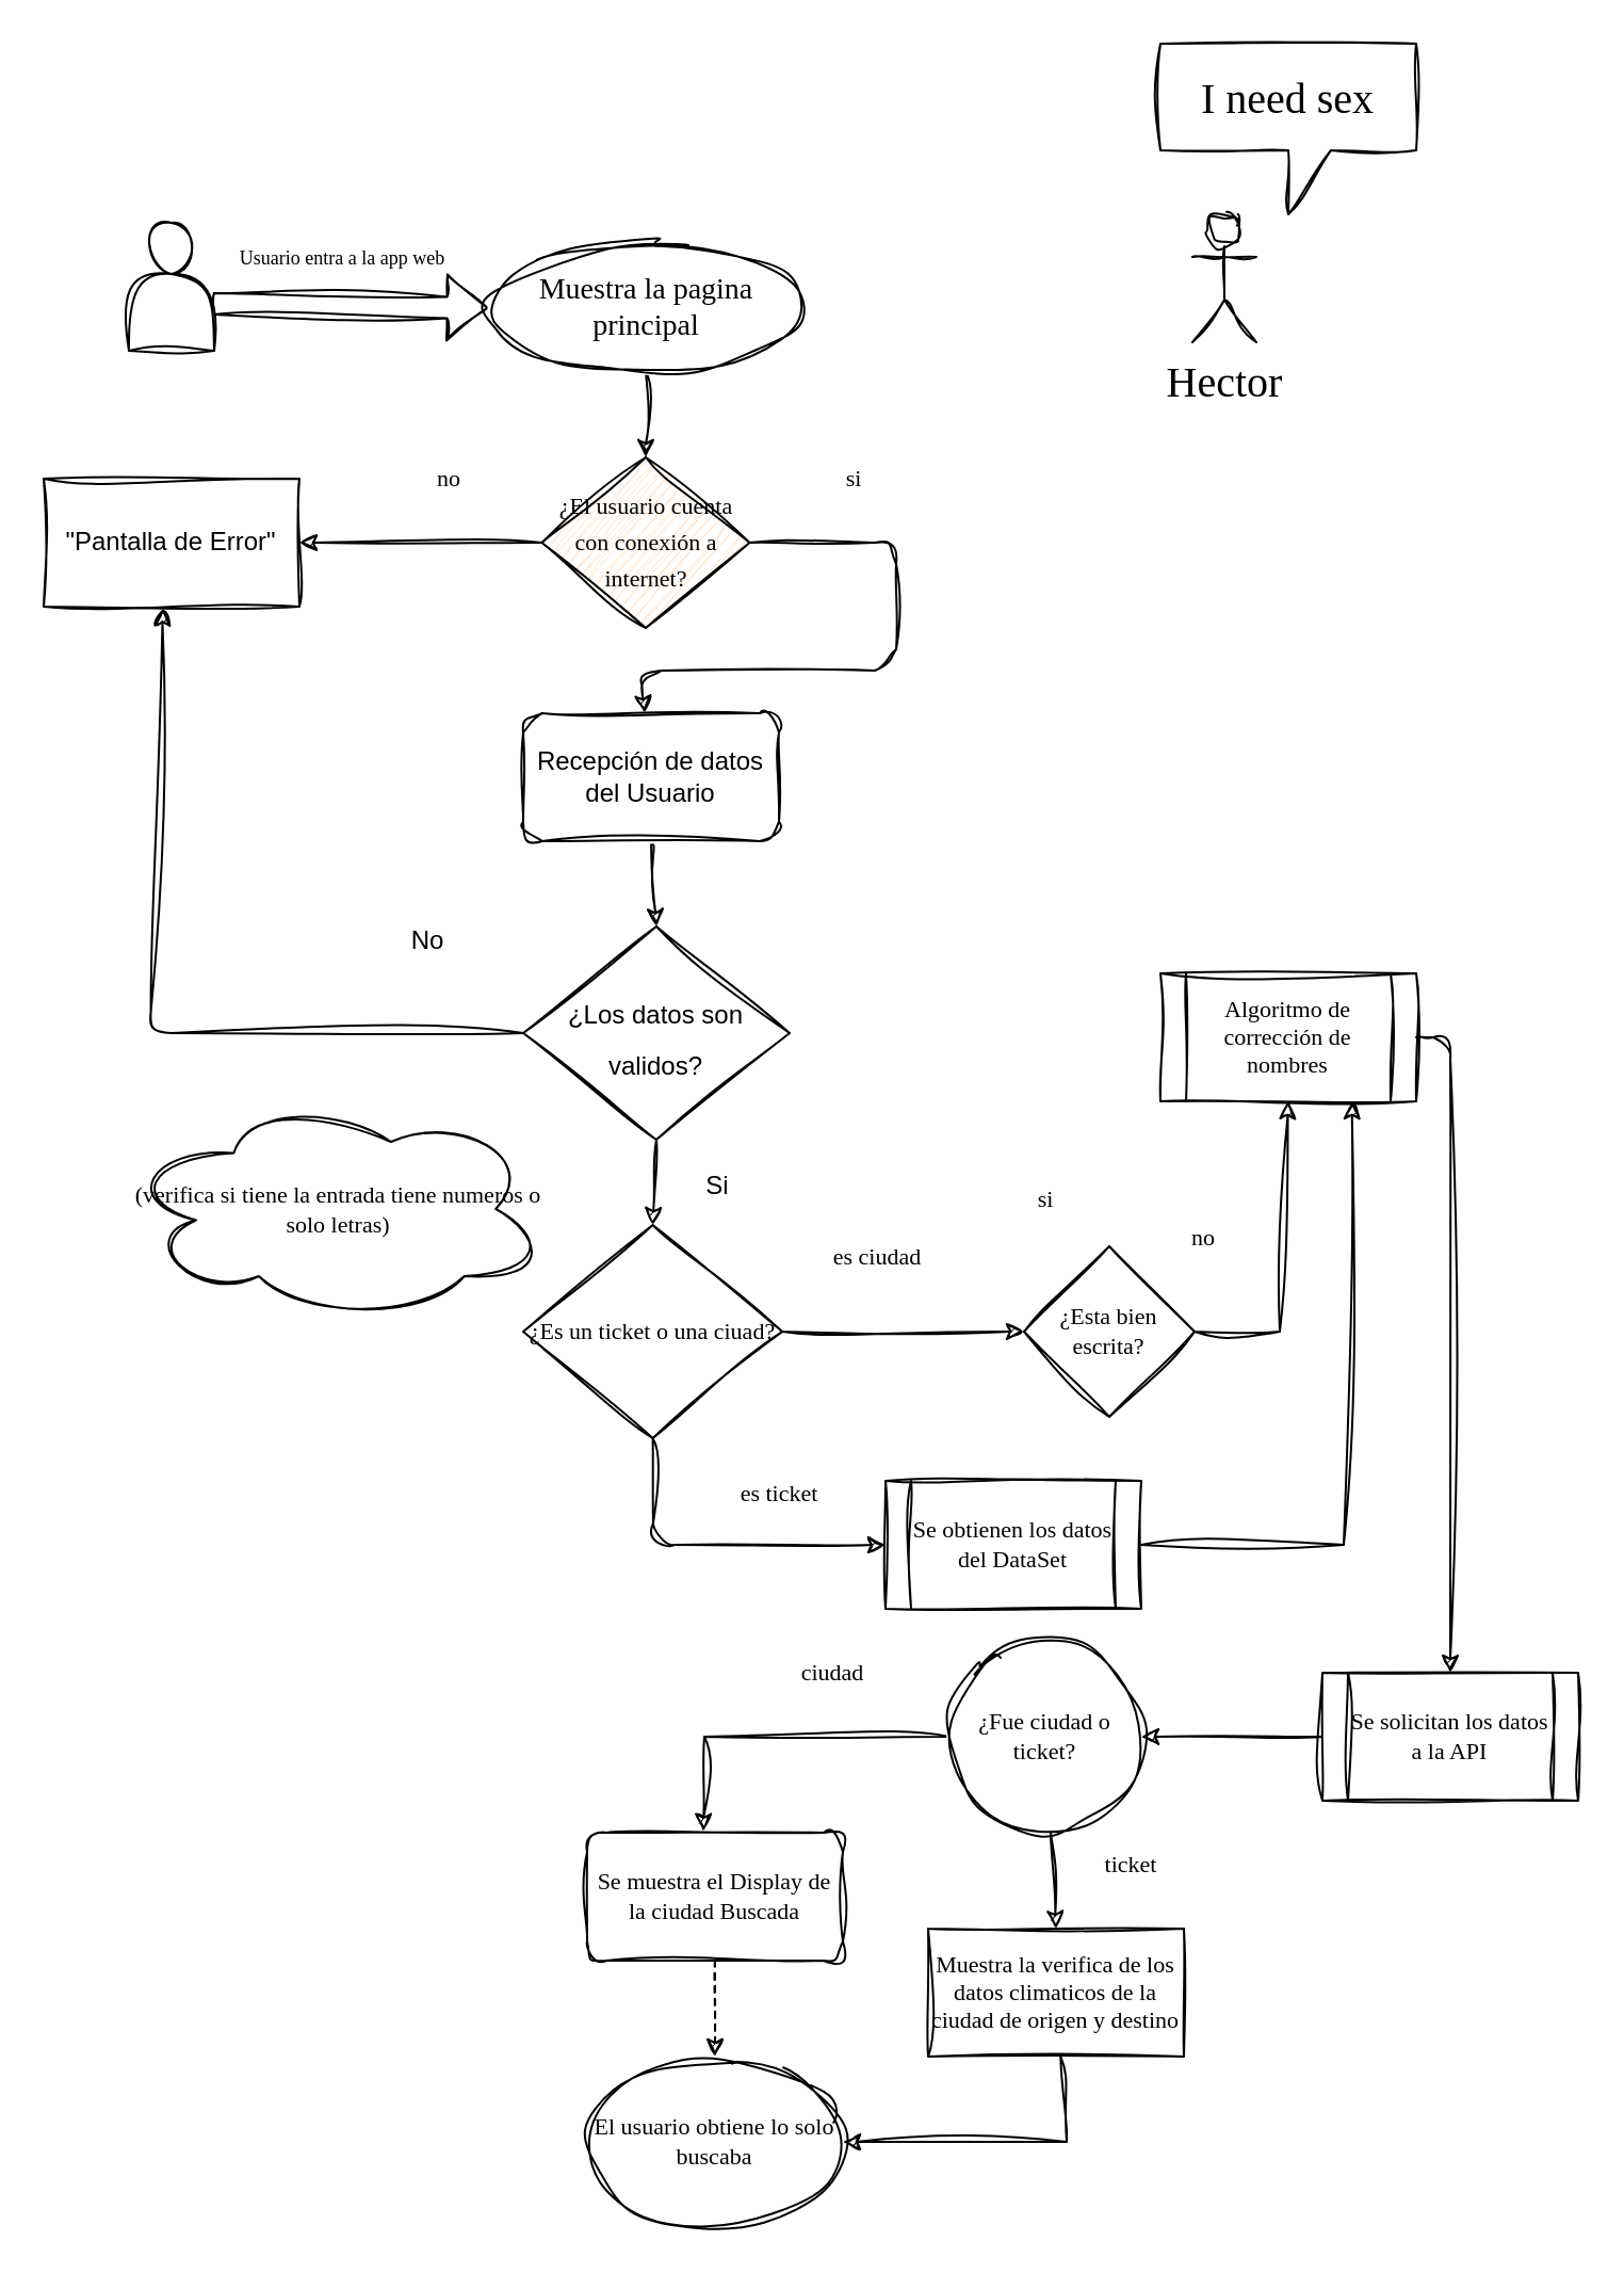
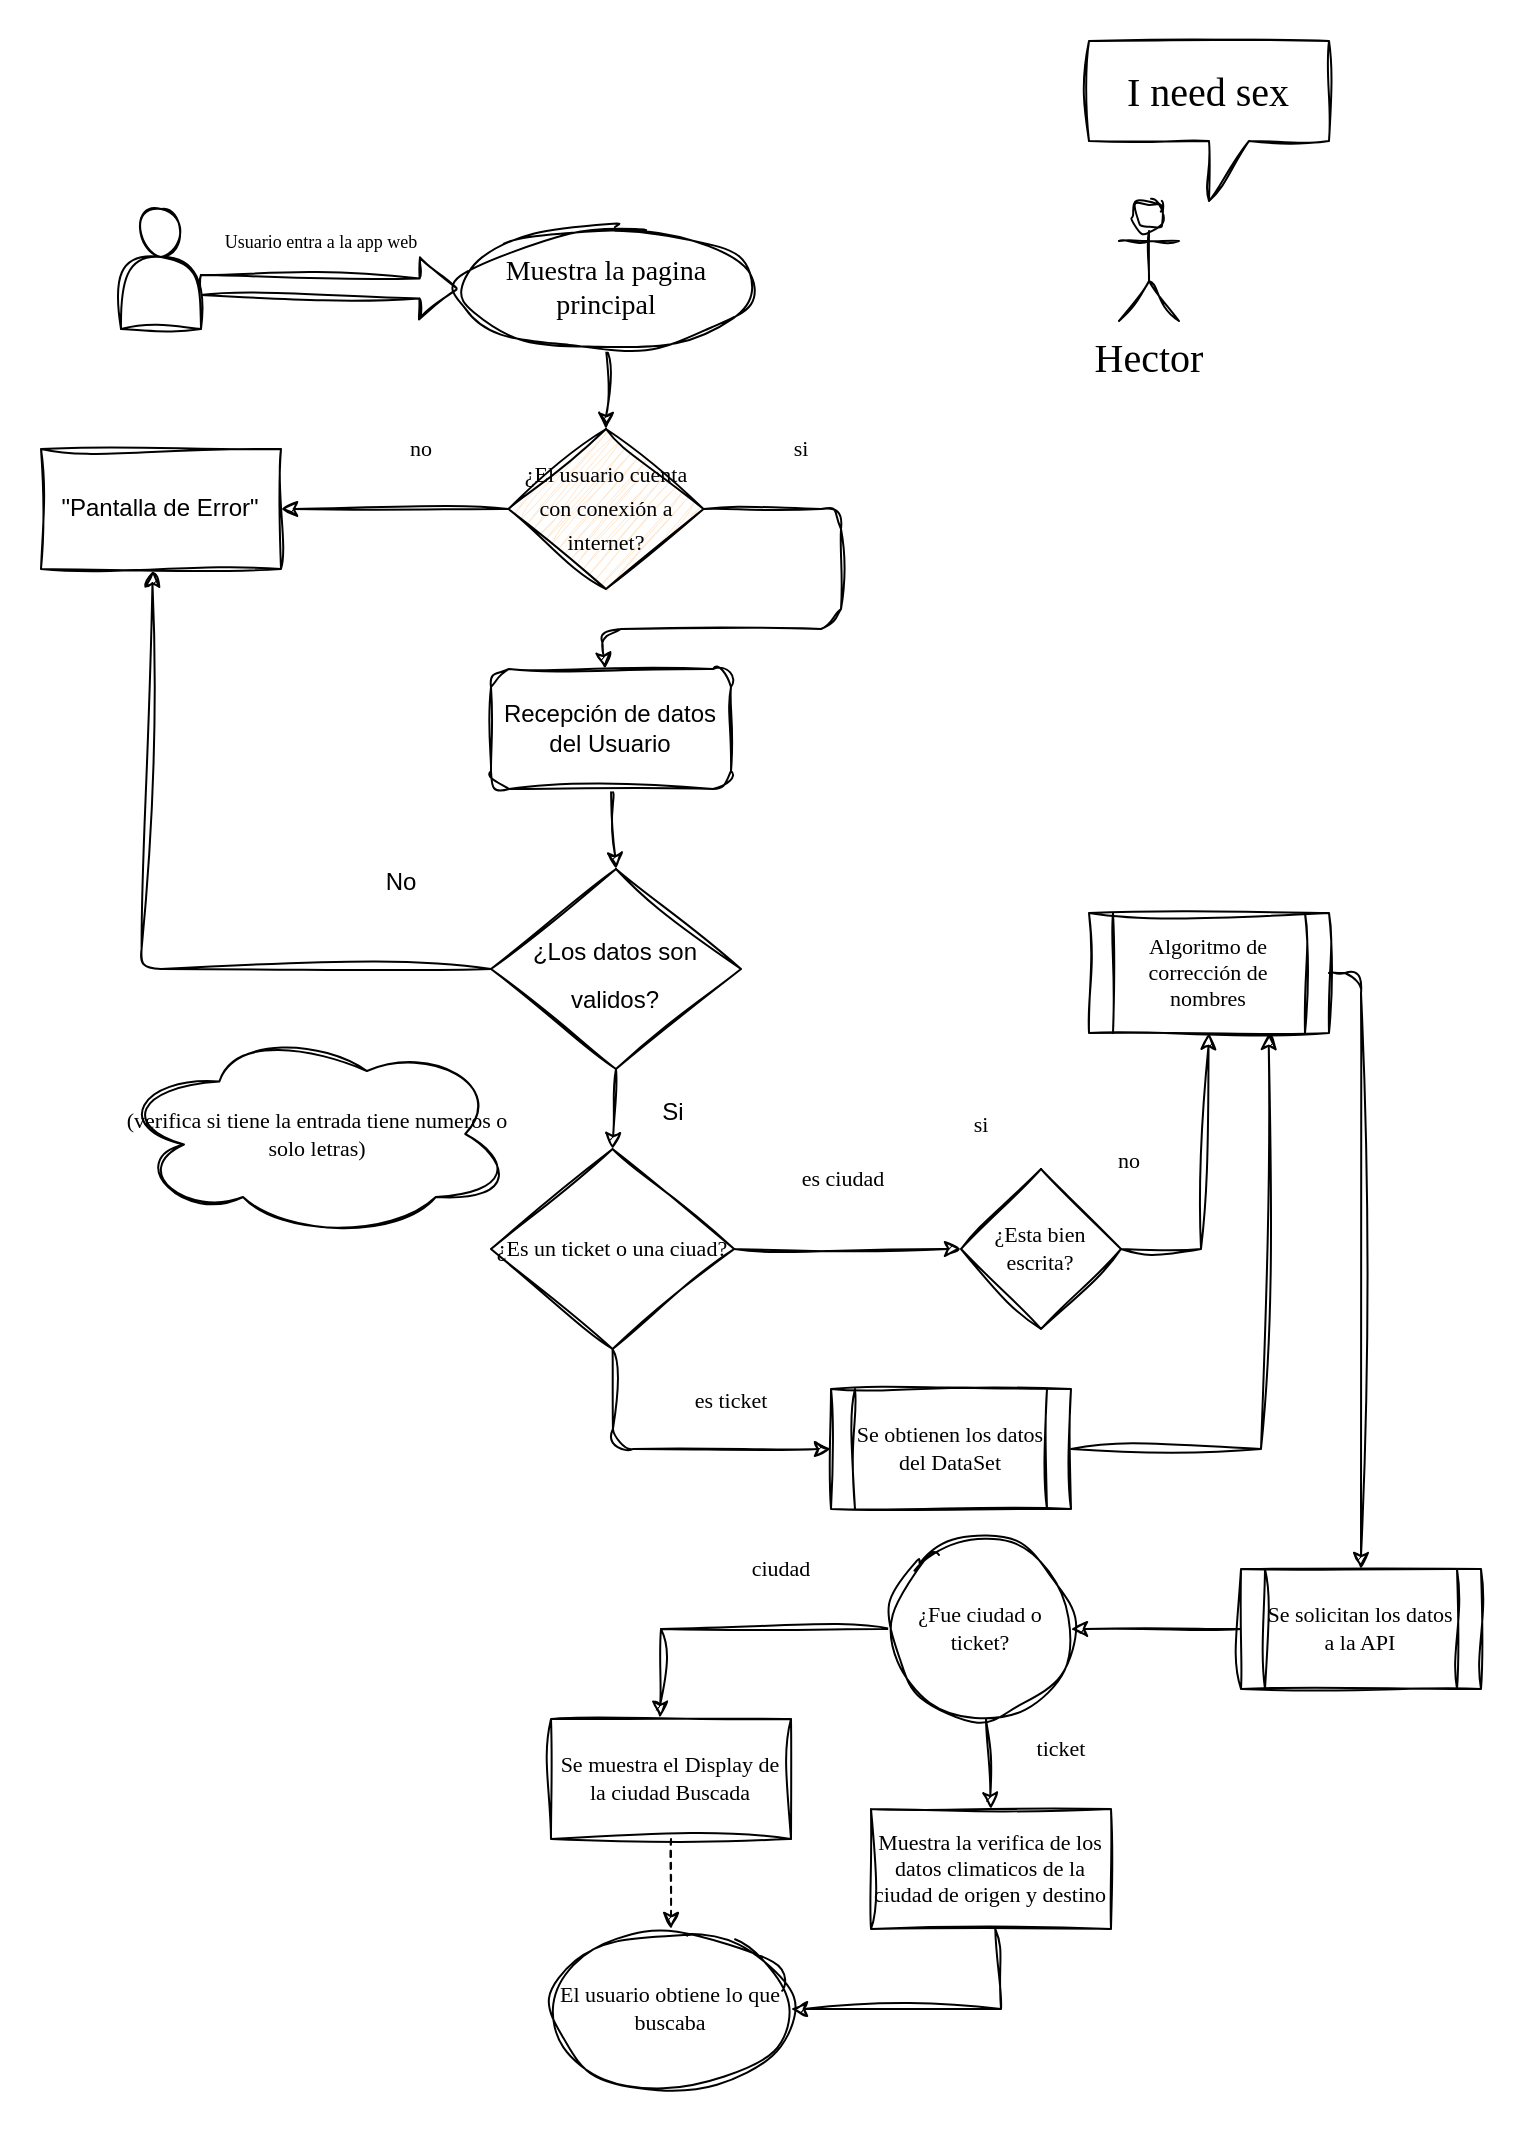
- <mxCell id="24" value="es ciudad" style="text;html=1;align=center;verticalAlign=middle;resizable=0;points=[];autosize=1;strokeColor=none;fillColor=none;fontSize=11;fontFamily=Architects Daughter;sketch=1;hachureGap=4;jiggle=2;curveFitting=1;fontSource=https%3A%2F%2Ffonts.googleapis.com%2Fcss%3Ffamily%3DArchitects%2BDaughter;" parent="1" vertex="1"><mxGeometry x="376.25" y="574" width="70" height="30" as="geometry" /></mxCell>
+ <mxCell id="24" value="es ciudad" style="text;html=1;align=center;verticalAlign=middle;resizable=0;points=[];autosize=1;strokeColor=none;fillColor=none;fontSize=11;fontFamily=Architects Daughter;sketch=1;hachureGap=4;jiggle=2;curveFitting=1;fontSource=https%3A%2F%2Ffonts.googleapis.com%2Fcss%3Ffamily%3DArchitects%2BDaughter;" parent="1" vertex="1"><mxGeometry x="386.25" y="574" width="70" height="30" as="geometry" /></mxCell>
- <mxCell id="37" value="Se muestra el Display de la ciudad Buscada" style="whiteSpace=wrap;html=1;sketch=1;hachureGap=4;jiggle=2;curveFitting=1;fontFamily=Architects Daughter;fontSource=https%3A%2F%2Ffonts.googleapis.com%2Fcss%3Ffamily%3DArchitects%2BDaughter;fontSize=11;rounded=1;" parent="1" vertex="1"><mxGeometry x="275" y="859" width="120" height="60" as="geometry" /></mxCell>
+ <mxCell id="37" value="Se muestra el Display de la ciudad Buscada" style="rounded=0;whiteSpace=wrap;html=1;sketch=1;hachureGap=4;jiggle=2;curveFitting=1;fontFamily=Architects Daughter;fontSource=https%3A%2F%2Ffonts.googleapis.com%2Fcss%3Ffamily%3DArchitects%2BDaughter;fontSize=11;" parent="1" vertex="1"><mxGeometry x="275" y="859" width="120" height="60" as="geometry" /></mxCell>
- <mxCell id="45" value="El usuario obtiene lo solo buscaba" style="ellipse;whiteSpace=wrap;html=1;sketch=1;hachureGap=4;jiggle=2;curveFitting=1;fontFamily=Architects Daughter;fontSource=https%3A%2F%2Ffonts.googleapis.com%2Fcss%3Ffamily%3DArchitects%2BDaughter;fontSize=11;" parent="1" vertex="1"><mxGeometry x="275" y="964" width="120" height="80" as="geometry" /></mxCell>
+ <mxCell id="45" value="El usuario obtiene lo que buscaba" style="ellipse;whiteSpace=wrap;html=1;sketch=1;hachureGap=4;jiggle=2;curveFitting=1;fontFamily=Architects Daughter;fontSource=https%3A%2F%2Ffonts.googleapis.com%2Fcss%3Ffamily%3DArchitects%2BDaughter;fontSize=11;" parent="1" vertex="1"><mxGeometry x="275" y="964" width="120" height="80" as="geometry" /></mxCell>
